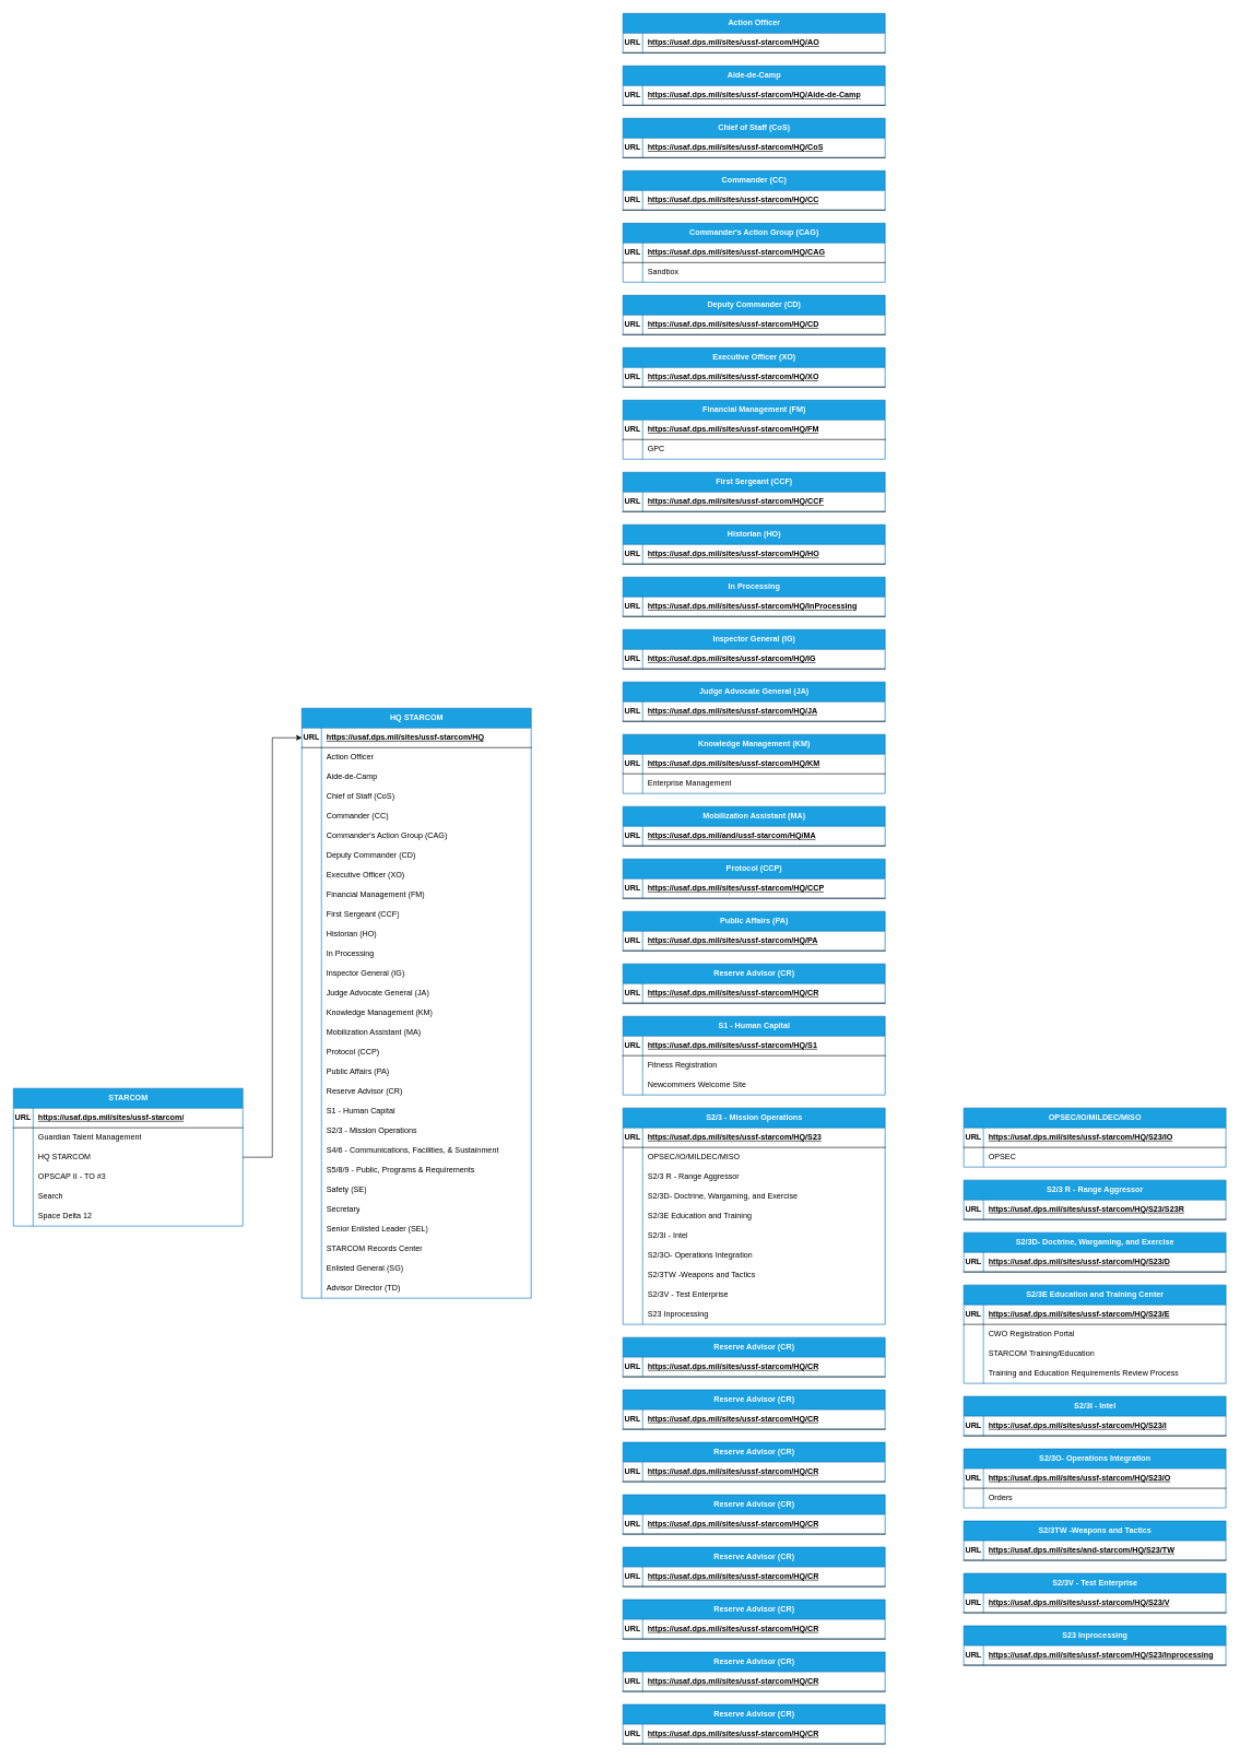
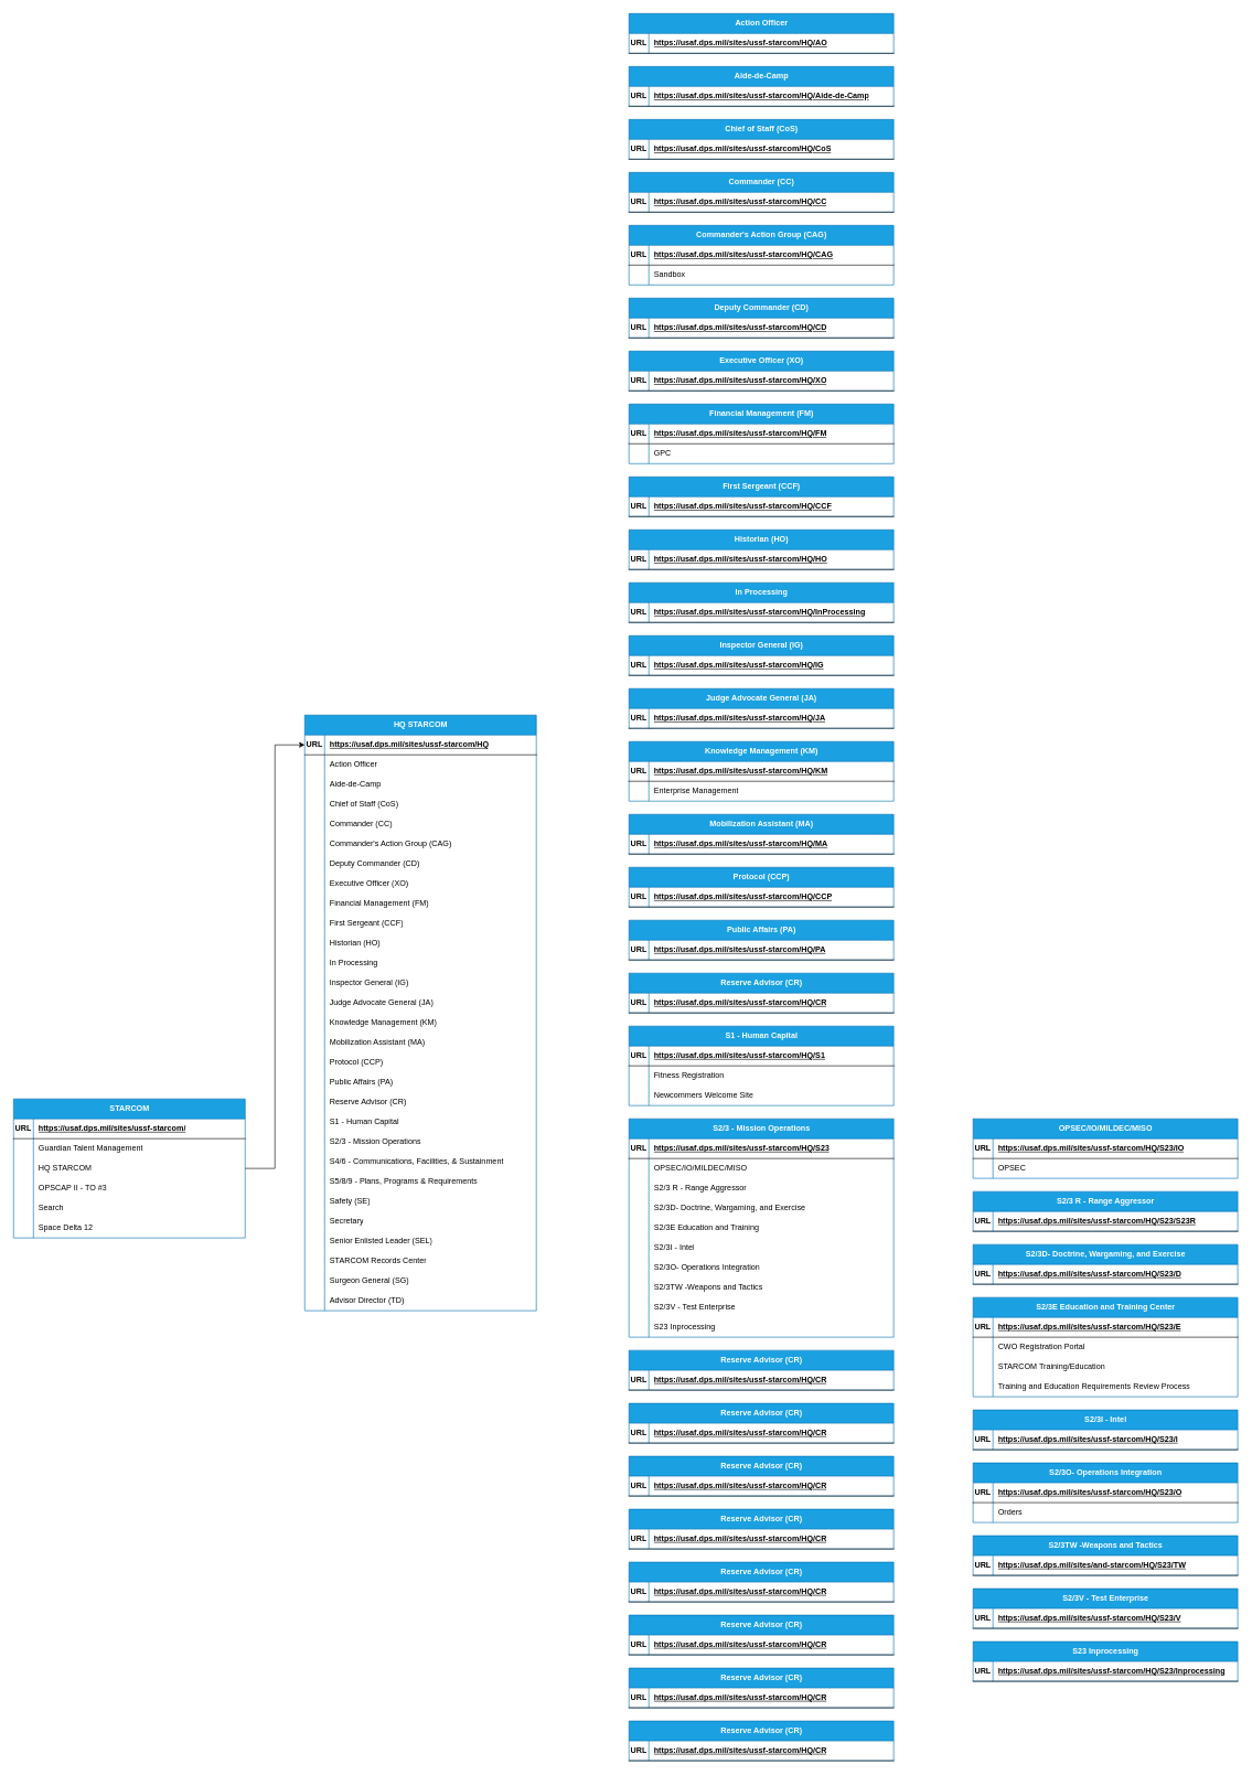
- <mxCell id="200" value="https://usaf.dps.mil/and/ussf-starcom/HQ/MA" style="shape=partialRectangle;connectable=0;fillColor=none;top=0;left=0;bottom=0;right=0;align=left;spacingLeft=6;fontStyle=5;overflow=hidden;whiteSpace=wrap;html=1;" parent="198" vertex="1"><mxGeometry x="30" width="370" height="30" as="geometry"><mxRectangle width="370" height="30" as="alternateBounds" /></mxGeometry></mxCell>
+ <mxCell id="200" value="https://usaf.dps.mil/sites/ussf-starcom/HQ/MA" style="shape=partialRectangle;connectable=0;fillColor=none;top=0;left=0;bottom=0;right=0;align=left;spacingLeft=6;fontStyle=5;overflow=hidden;whiteSpace=wrap;html=1;" parent="198" vertex="1"><mxGeometry x="30" width="370" height="30" as="geometry"><mxRectangle width="370" height="30" as="alternateBounds" /></mxGeometry></mxCell>
- <mxCell id="90" value="S5/8/9 - Public, Programs &amp;amp; Requirements" style="shape=partialRectangle;connectable=0;fillColor=none;top=0;left=0;bottom=0;right=0;align=left;spacingLeft=6;overflow=hidden;whiteSpace=wrap;html=1;" parent="88" vertex="1"><mxGeometry x="30" width="320" height="30" as="geometry"><mxRectangle width="320" height="30" as="alternateBounds" /></mxGeometry></mxCell>
+ <mxCell id="90" value="S5/8/9 - Plans, Programs &amp;amp; Requirements" style="shape=partialRectangle;connectable=0;fillColor=none;top=0;left=0;bottom=0;right=0;align=left;spacingLeft=6;overflow=hidden;whiteSpace=wrap;html=1;" parent="88" vertex="1"><mxGeometry x="30" width="320" height="30" as="geometry"><mxRectangle width="320" height="30" as="alternateBounds" /></mxGeometry></mxCell>
- <mxCell id="105" value="Enlisted General (SG)" style="shape=partialRectangle;connectable=0;fillColor=none;top=0;left=0;bottom=0;right=0;align=left;spacingLeft=6;overflow=hidden;whiteSpace=wrap;html=1;" parent="103" vertex="1"><mxGeometry x="30" width="320" height="30" as="geometry"><mxRectangle width="320" height="30" as="alternateBounds" /></mxGeometry></mxCell>
+ <mxCell id="105" value="Surgeon General (SG)" style="shape=partialRectangle;connectable=0;fillColor=none;top=0;left=0;bottom=0;right=0;align=left;spacingLeft=6;overflow=hidden;whiteSpace=wrap;html=1;" parent="103" vertex="1"><mxGeometry x="30" width="320" height="30" as="geometry"><mxRectangle width="320" height="30" as="alternateBounds" /></mxGeometry></mxCell>
